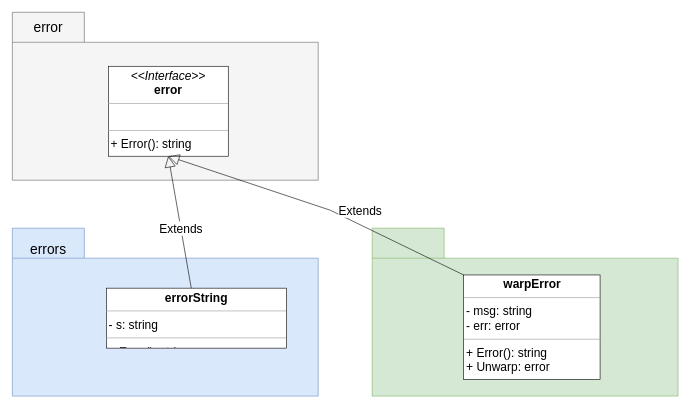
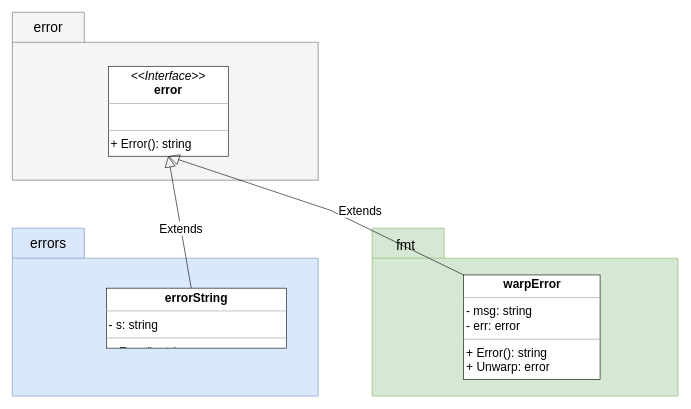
+ <mxCell id="9" value="&lt;font style=&quot;font-size: 23px&quot;&gt;fmt&lt;br&gt;&lt;/font&gt;" style="text;html=1;strokeColor=none;fillColor=none;align=center;verticalAlign=middle;whiteSpace=wrap;rounded=0;" vertex="1" parent="1"><mxGeometry x="645.5" y="389" width="60" height="40" as="geometry" /></mxCell>
- <mxCell id="6" value="&lt;font style=&quot;font-size: 23px&quot;&gt;errors&lt;/font&gt;" style="text;html=1;strokeColor=none;fillColor=none;align=center;verticalAlign=middle;whiteSpace=wrap;rounded=0;" vertex="1" parent="1"><mxGeometry x="50" y="396" width="60" height="40" as="geometry" /></mxCell>
+ <mxCell id="6" value="&lt;font style=&quot;font-size: 23px&quot;&gt;errors&lt;/font&gt;" style="text;html=1;strokeColor=none;fillColor=none;align=center;verticalAlign=middle;whiteSpace=wrap;rounded=0;" vertex="1" parent="1"><mxGeometry x="50" y="386" width="60" height="40" as="geometry" /></mxCell>
